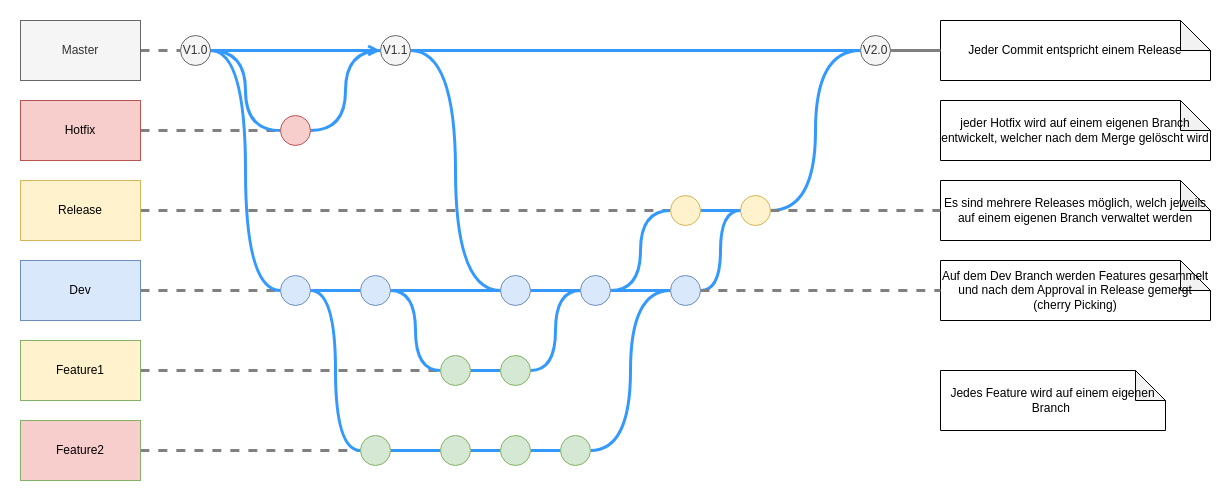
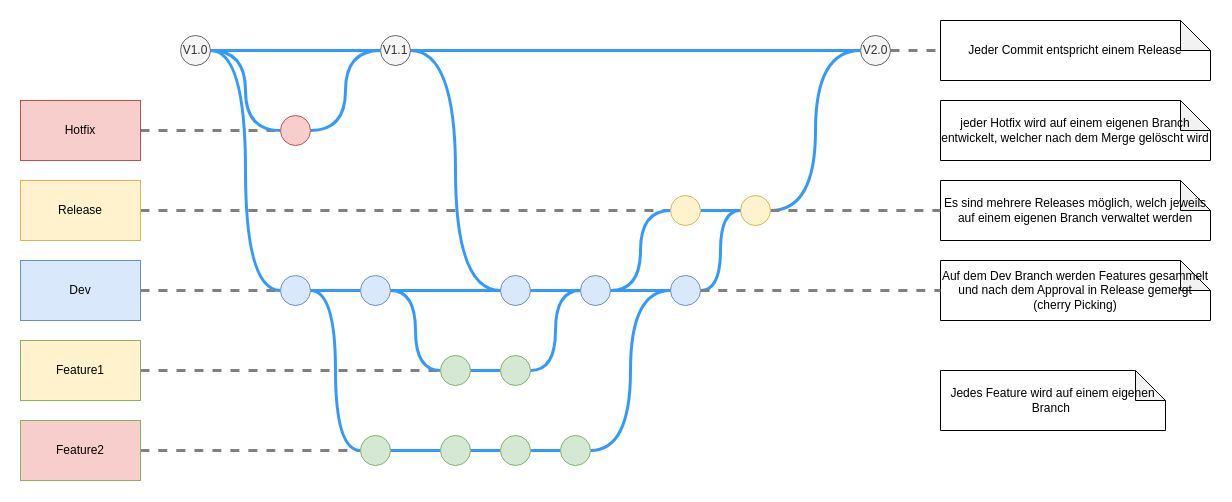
- <mxCell id="3" value="Master" style="rounded=0;whiteSpace=wrap;html=1;fillColor=#f5f5f5;strokeColor=#666666;fontColor=#333333;" vertex="1" parent="1"><mxGeometry x="20" y="20" width="120" height="60" as="geometry" /></mxCell>
- <mxCell id="2" style="edgeStyle=orthogonalEdgeStyle;rounded=0;orthogonalLoop=1;jettySize=auto;html=1;exitX=1;exitY=0.5;exitDx=0;exitDy=0;entryX=0;entryY=0.5;entryDx=0;entryDy=0;dashed=1;endArrow=none;endFill=0;strokeWidth=3;strokeColor=#808080;" edge="1" parent="1" source="3" target="17"><mxGeometry relative="1" as="geometry" /></mxCell>
- <mxCell id="14" style="edgeStyle=orthogonalEdgeStyle;rounded=0;orthogonalLoop=1;jettySize=auto;html=1;exitX=1;exitY=0.5;exitDx=0;exitDy=0;entryX=0;entryY=0.5;entryDx=0;entryDy=0;endArrow=open;endFill=0;strokeWidth=3;strokeColor=#3399FF;" edge="1" parent="1" source="17" target="25"><mxGeometry relative="1" as="geometry" /></mxCell>
+ <mxCell id="14" style="edgeStyle=orthogonalEdgeStyle;rounded=0;orthogonalLoop=1;jettySize=auto;html=1;exitX=1;exitY=0.5;exitDx=0;exitDy=0;entryX=0;entryY=0.5;entryDx=0;entryDy=0;endArrow=none;endFill=0;strokeWidth=3;strokeColor=#3399FF;" edge="1" parent="1" source="17" target="25"><mxGeometry relative="1" as="geometry" /></mxCell>
- <mxCell id="26" style="edgeStyle=orthogonalEdgeStyle;rounded=0;orthogonalLoop=1;jettySize=auto;html=1;exitX=1;exitY=0.5;exitDx=0;exitDy=0;dashed=0;endArrow=none;endFill=0;strokeWidth=3;strokeColor=#808080;" edge="1" parent="1" source="27" target="18"><mxGeometry relative="1" as="geometry" /></mxCell>
+ <mxCell id="26" style="edgeStyle=orthogonalEdgeStyle;rounded=0;orthogonalLoop=1;jettySize=auto;html=1;exitX=1;exitY=0.5;exitDx=0;exitDy=0;dashed=1;endArrow=none;endFill=0;strokeWidth=3;strokeColor=#808080;" edge="1" parent="1" source="27" target="18"><mxGeometry relative="1" as="geometry" /></mxCell>
